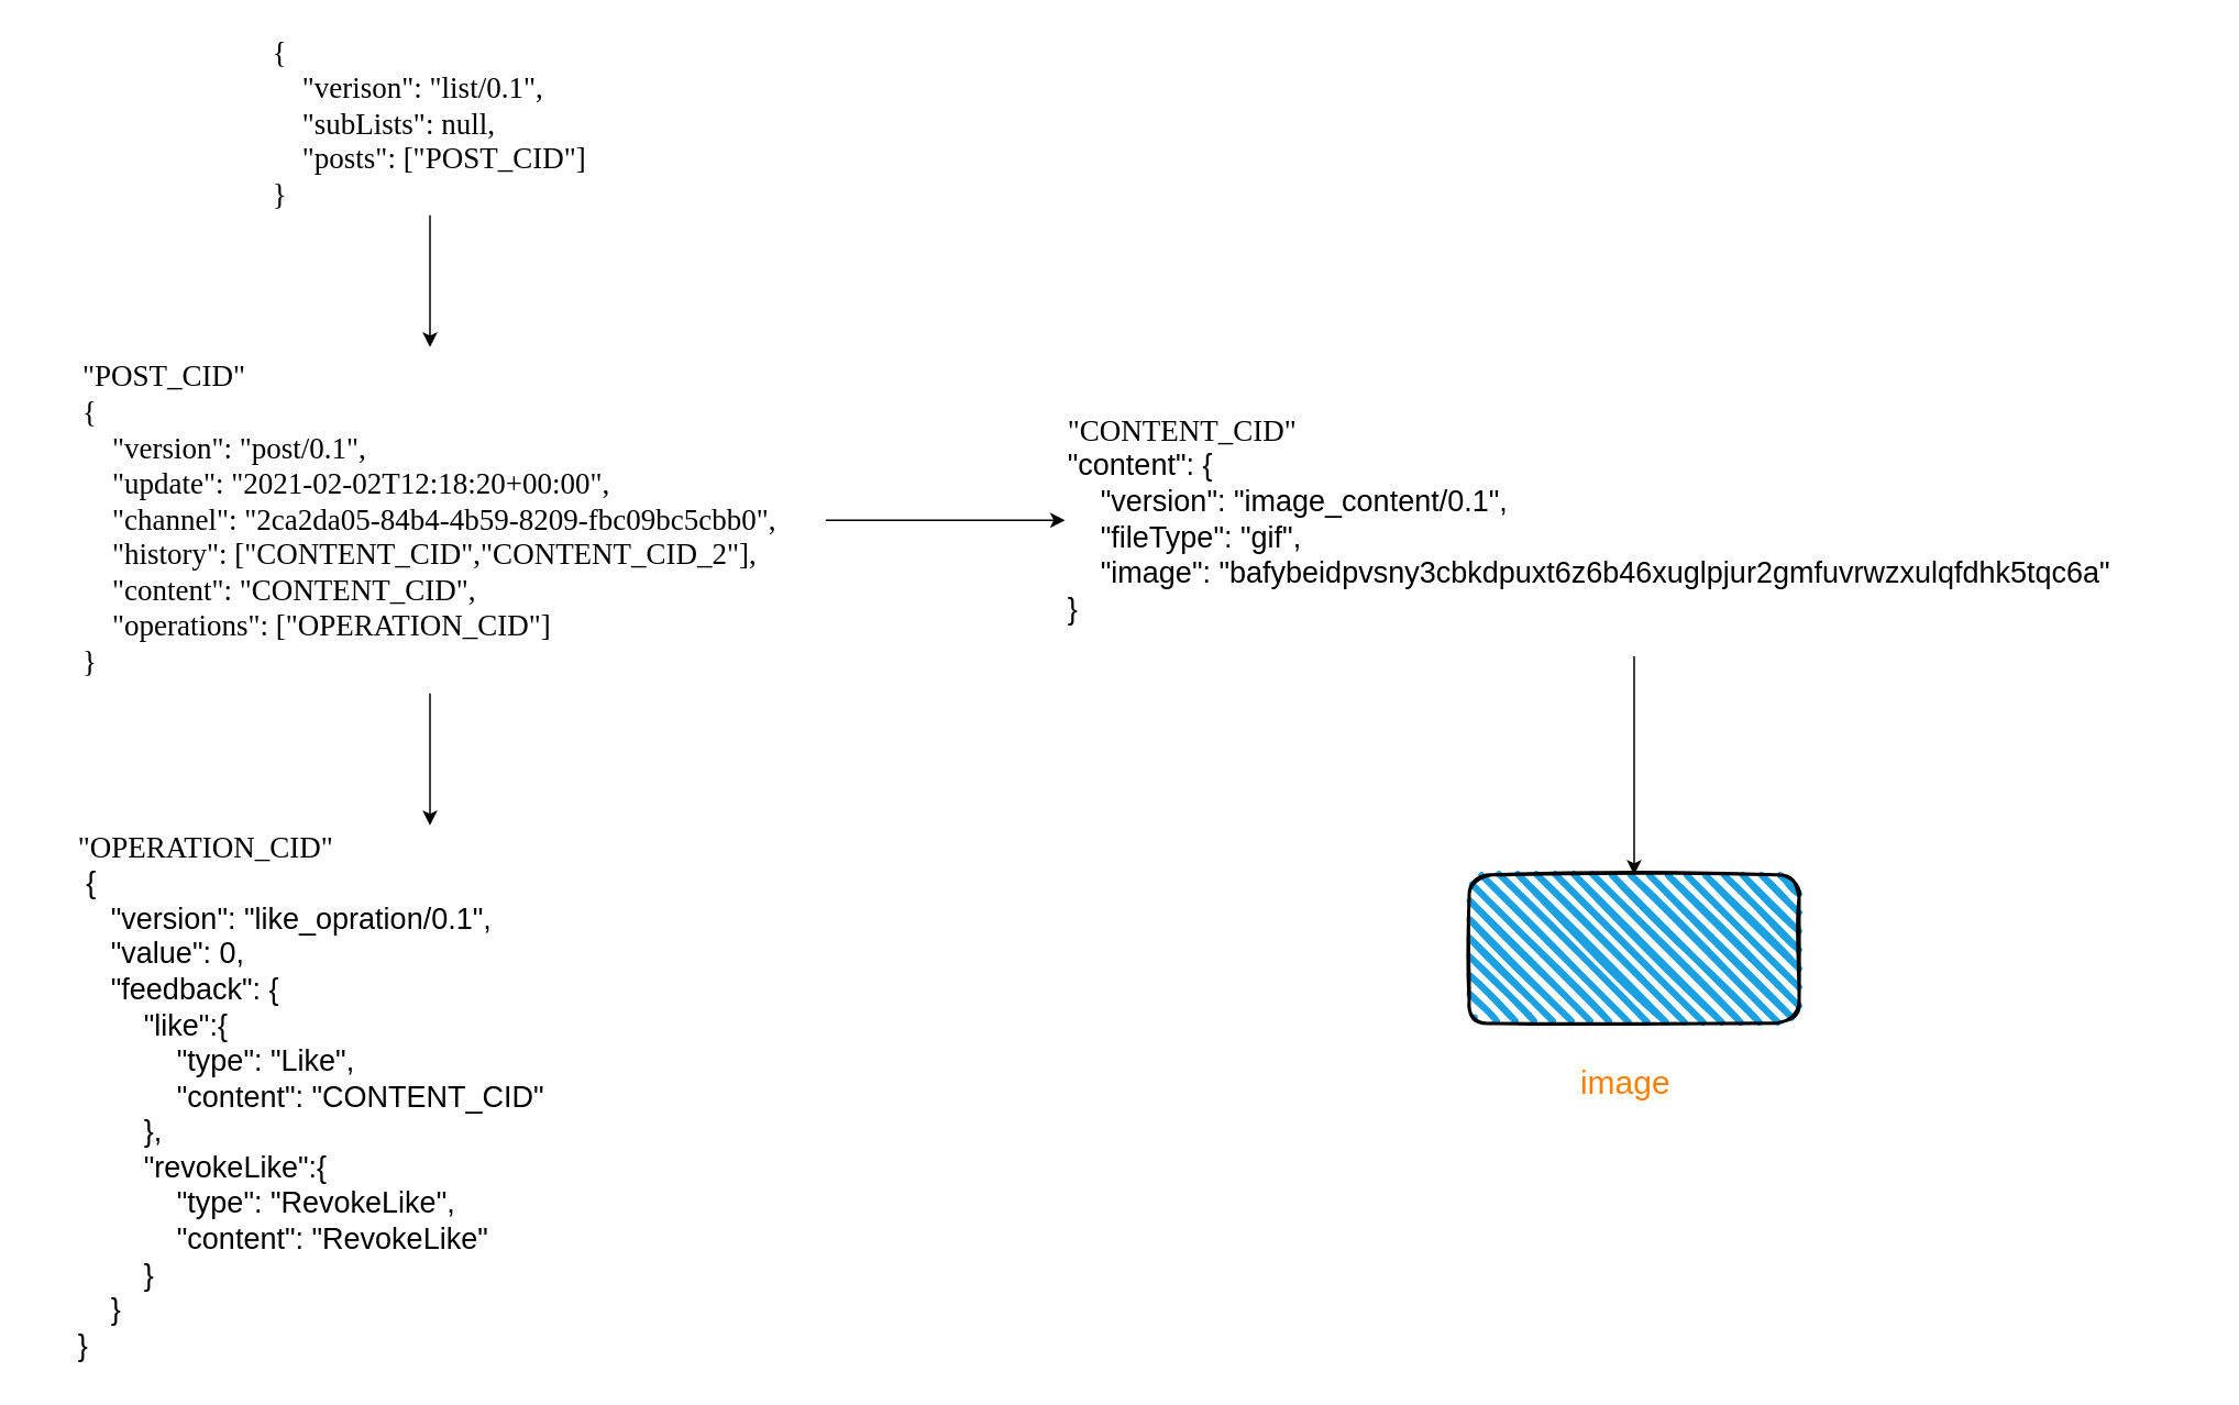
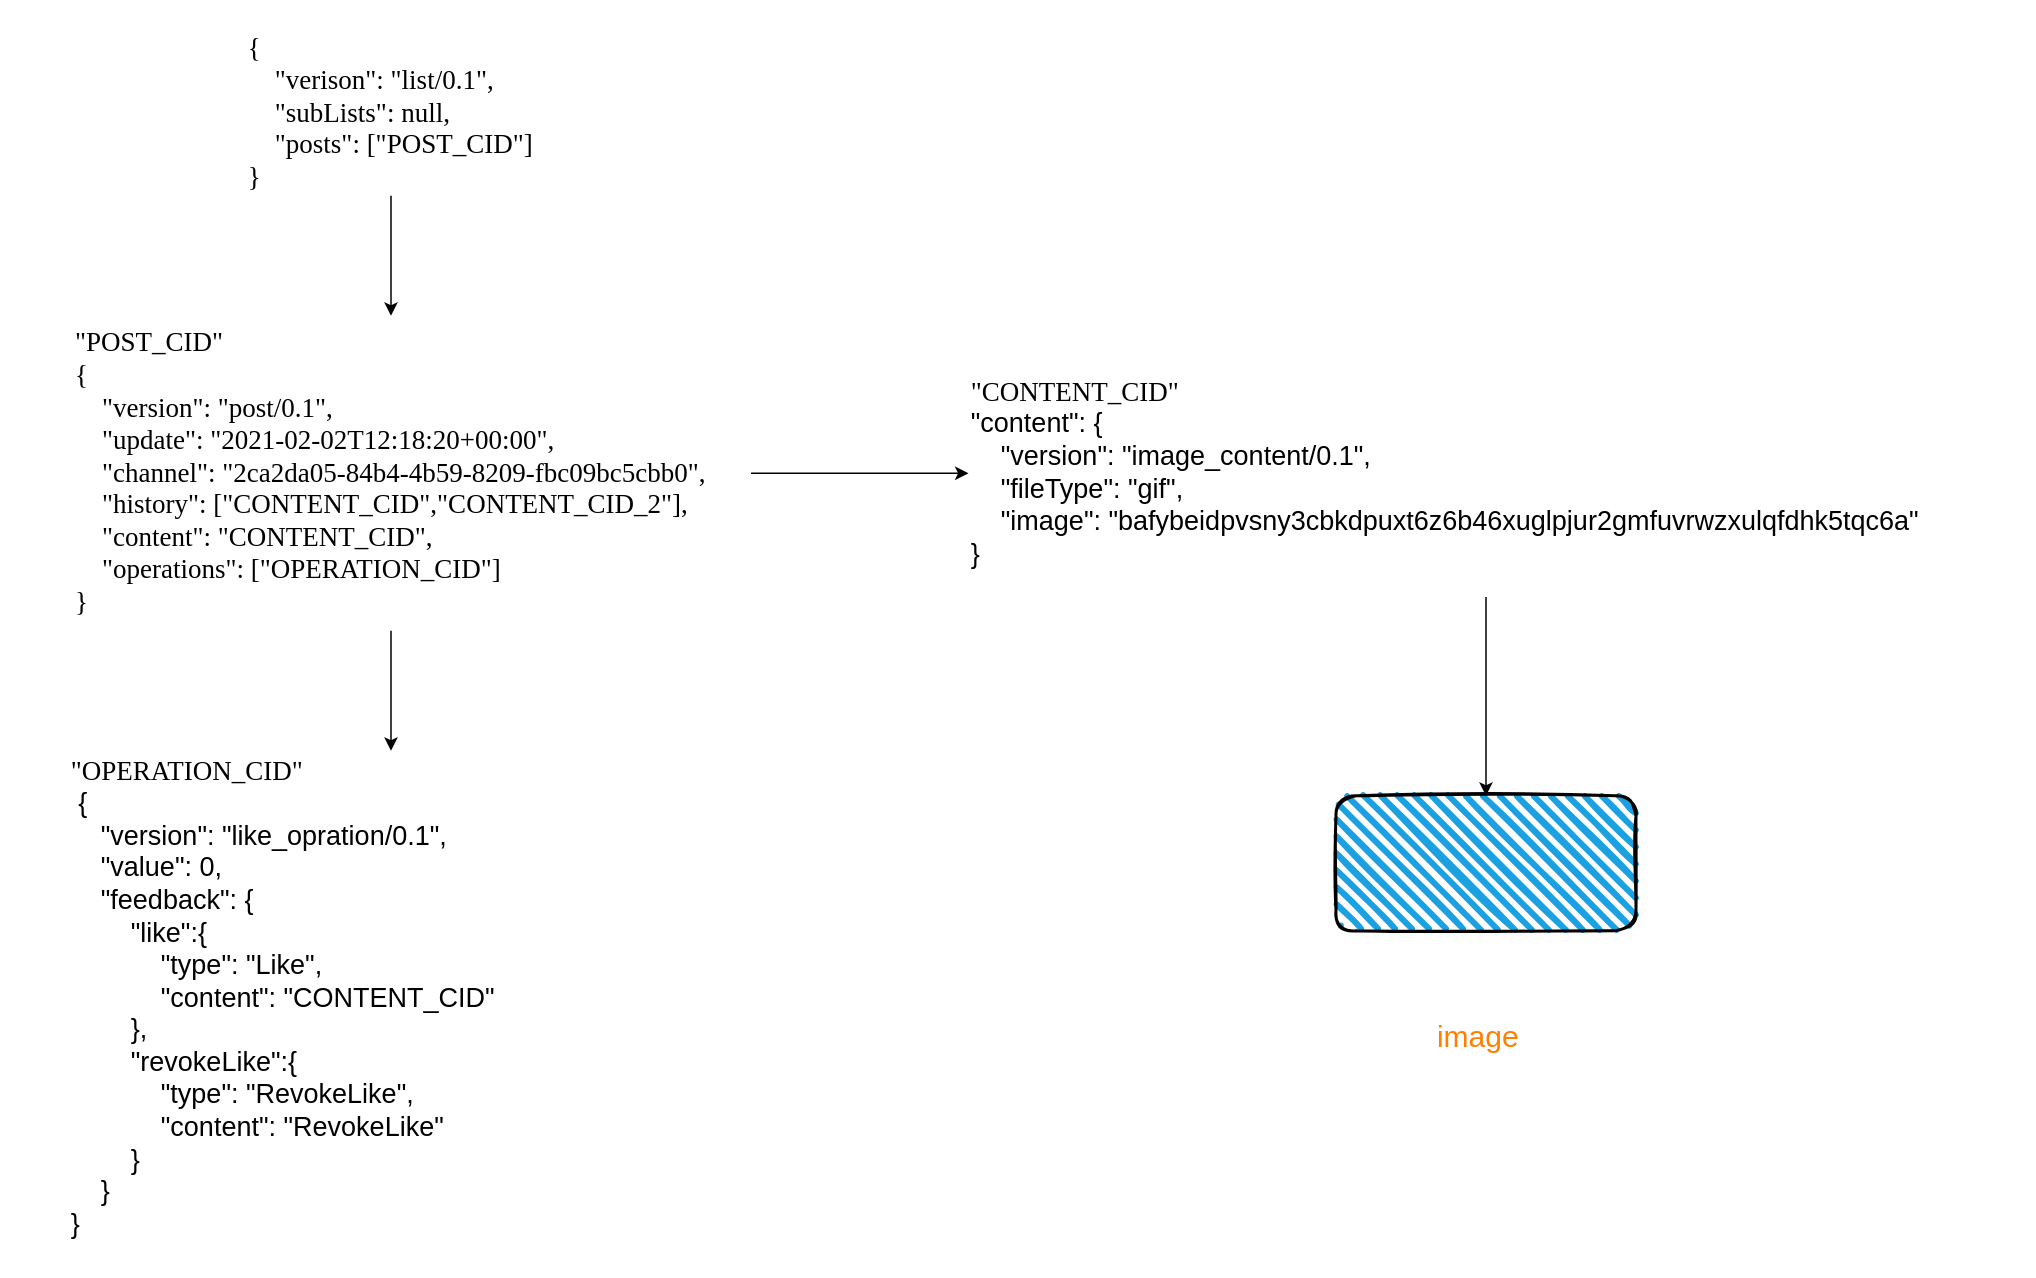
- <mxCell id="9" value="&lt;font style=&quot;font-size: 20px&quot; color=&quot;#ff8000&quot;&gt;image&lt;/font&gt;" style="text;html=1;strokeColor=none;fillColor=none;align=center;verticalAlign=middle;whiteSpace=wrap;rounded=0;" parent="1" vertex="1"><mxGeometry x="885" y="640" width="200" height="30" as="geometry" /></mxCell>
+ <mxCell id="9" value="&lt;font style=&quot;font-size: 20px&quot; color=&quot;#ff8000&quot;&gt;image&lt;/font&gt;" style="text;html=1;strokeColor=none;fillColor=none;align=center;verticalAlign=middle;whiteSpace=wrap;rounded=0;" parent="1" vertex="1"><mxGeometry x="885" y="675" width="200" height="30" as="geometry" /></mxCell>
